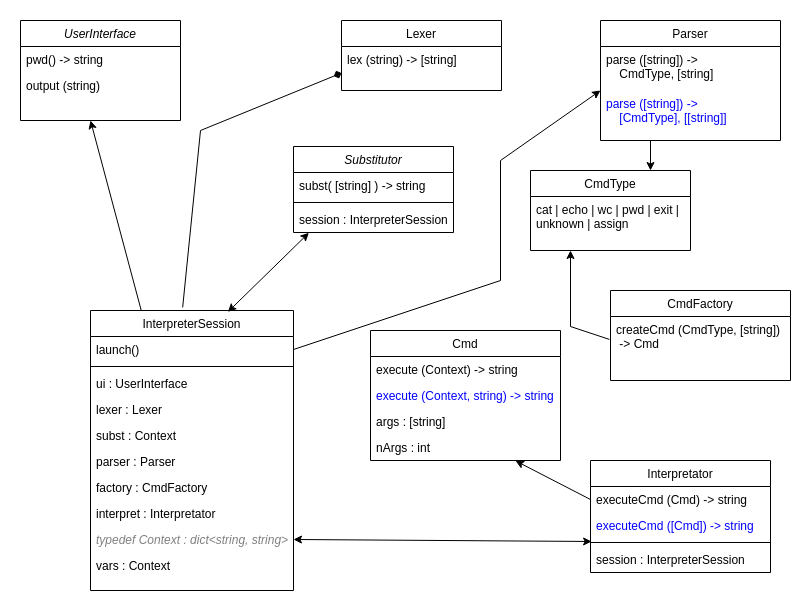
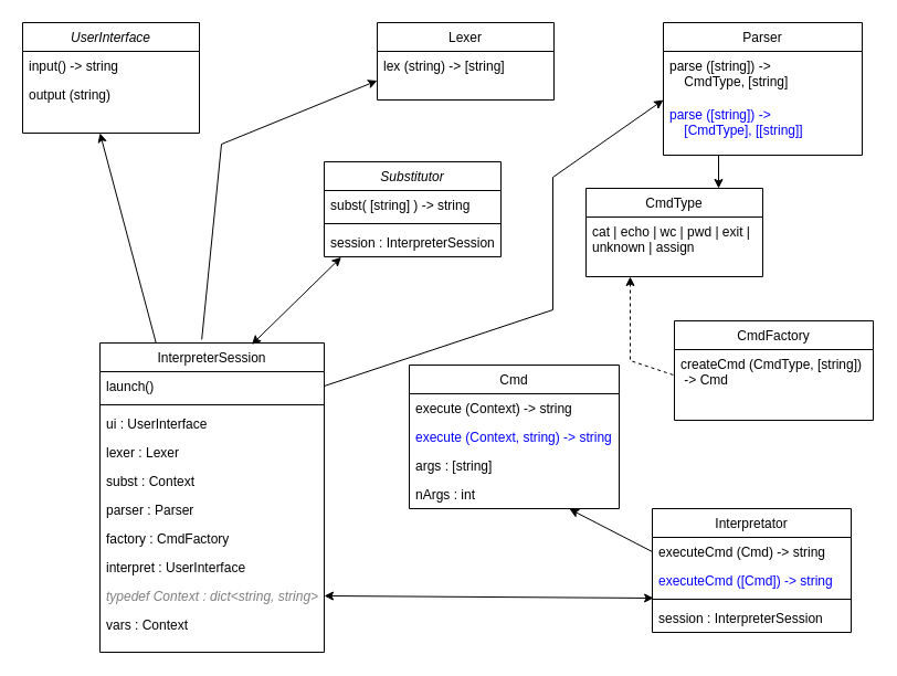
- <mxCell id="3" value="pwd() -&gt; string" style="text;align=left;verticalAlign=top;spacingLeft=4;spacingRight=4;overflow=hidden;rotatable=0;points=[[0,0.5],[1,0.5]];portConstraint=eastwest;" parent="2" vertex="1"><mxGeometry y="26" width="160" height="26" as="geometry" /></mxCell>
+ <mxCell id="3" value="input() -&gt; string" style="text;align=left;verticalAlign=top;spacingLeft=4;spacingRight=4;overflow=hidden;rotatable=0;points=[[0,0.5],[1,0.5]];portConstraint=eastwest;" parent="2" vertex="1"><mxGeometry y="26" width="160" height="26" as="geometry" /></mxCell>
- <mxCell id="45" value="" style="endArrow=diamond;html=1;rounded=0;fontSize=10;exitX=0.454;exitY=-0.011;exitDx=0;exitDy=0;exitPerimeter=0;entryX=0;entryY=0.75;entryDx=0;entryDy=0;endFill=1;" parent="1" source="30" target="5" edge="1"><mxGeometry width="50" height="50" relative="1" as="geometry"><mxPoint x="370" y="330" as="sourcePoint" /><mxPoint x="420" y="280" as="targetPoint" /><Array as="points"><mxPoint x="200" y="130" /></Array></mxGeometry></mxCell>
+ <mxCell id="45" value="" style="endArrow=classic;html=1;rounded=0;fontSize=10;exitX=0.454;exitY=-0.011;exitDx=0;exitDy=0;exitPerimeter=0;entryX=0;entryY=0.75;entryDx=0;entryDy=0;endFill=1;" parent="1" source="30" target="5" edge="1"><mxGeometry width="50" height="50" relative="1" as="geometry"><mxPoint x="370" y="330" as="sourcePoint" /><mxPoint x="420" y="280" as="targetPoint" /><Array as="points"><mxPoint x="200" y="130" /></Array></mxGeometry></mxCell>
- <mxCell id="19" value="" style="endArrow=classic;html=1;rounded=0;fontSize=10;entryX=0.25;entryY=1;entryDx=0;entryDy=0;exitX=-0.006;exitY=0.674;exitDx=0;exitDy=0;exitPerimeter=0;endFill=1;" parent="1" source="18" target="14" edge="1"><mxGeometry width="50" height="50" relative="1" as="geometry"><mxPoint x="370" y="250" as="sourcePoint" /><mxPoint x="420" y="200" as="targetPoint" /><Array as="points"><mxPoint x="570" y="326" /></Array></mxGeometry></mxCell>
+ <mxCell id="19" value="" style="endArrow=classic;html=1;rounded=0;fontSize=10;entryX=0.25;entryY=1;entryDx=0;entryDy=0;exitX=-0.006;exitY=0.674;exitDx=0;exitDy=0;exitPerimeter=0;endFill=1;dashed=1;" parent="1" source="18" target="14" edge="1"><mxGeometry width="50" height="50" relative="1" as="geometry"><mxPoint x="370" y="250" as="sourcePoint" /><mxPoint x="420" y="200" as="targetPoint" /><Array as="points"><mxPoint x="570" y="326" /></Array></mxGeometry></mxCell>
- <mxCell id="38" value="interpret : Interpretator" style="text;align=left;verticalAlign=top;spacingLeft=4;spacingRight=4;overflow=hidden;rotatable=0;points=[[0,0.5],[1,0.5]];portConstraint=eastwest;" parent="30" vertex="1"><mxGeometry y="190" width="203" height="26" as="geometry" /></mxCell>
+ <mxCell id="38" value="interpret : UserInterface" style="text;align=left;verticalAlign=top;spacingLeft=4;spacingRight=4;overflow=hidden;rotatable=0;points=[[0,0.5],[1,0.5]];portConstraint=eastwest;" parent="30" vertex="1"><mxGeometry y="190" width="203" height="26" as="geometry" /></mxCell>
